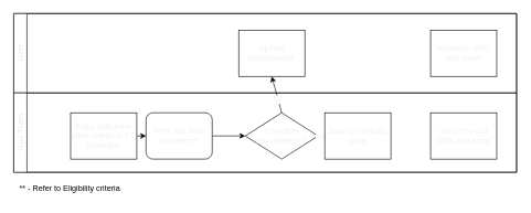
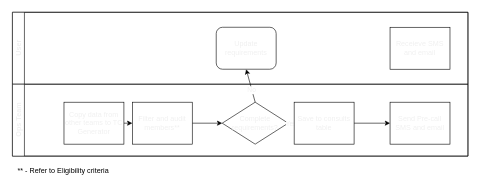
- <mxCell id="4" value="Update requirements" style="rounded=0;whiteSpace=wrap;html=1;fontFamily=Helvetica;fontSize=12;fontColor=#F0F0F0;align=center;" parent="3" vertex="1"><mxGeometry x="340" y="25" width="100" height="70" as="geometry" /></mxCell>
+ <mxCell id="4" value="Update requirements" style="whiteSpace=wrap;html=1;fontFamily=Helvetica;fontSize=12;fontColor=#F0F0F0;align=center;rounded=1;" parent="3" vertex="1"><mxGeometry x="340" y="25" width="100" height="70" as="geometry" /></mxCell>
- <mxCell id="11" value="Filter and audit members**" style="whiteSpace=wrap;html=1;fontFamily=Helvetica;fontSize=12;fontColor=#F0F0F0;align=center;rounded=1;" parent="6" vertex="1"><mxGeometry x="200" y="30" width="100" height="70" as="geometry" /></mxCell>
+ <mxCell id="11" value="Filter and audit members**" style="rounded=0;whiteSpace=wrap;html=1;fontFamily=Helvetica;fontSize=12;fontColor=#F0F0F0;align=center;" parent="6" vertex="1"><mxGeometry x="200" y="30" width="100" height="70" as="geometry" /></mxCell>
+ <mxCell id="14" style="edgeStyle=orthogonalEdgeStyle;html=1;exitX=1;exitY=0.5;exitDx=0;exitDy=0;entryX=0;entryY=0.5;entryDx=0;entryDy=0;fontColor=#F0F0F0;" parent="6" source="15" target="16" edge="1"><mxGeometry relative="1" as="geometry" /></mxCell>
